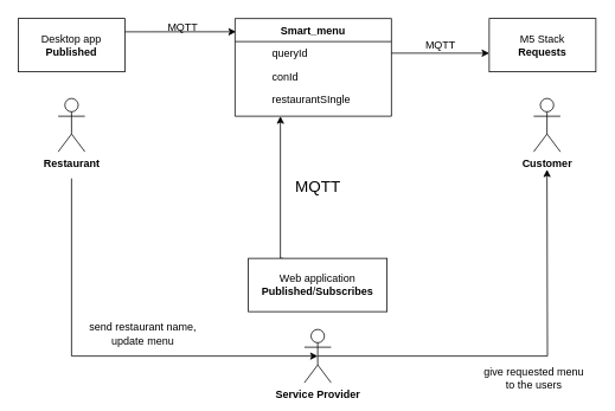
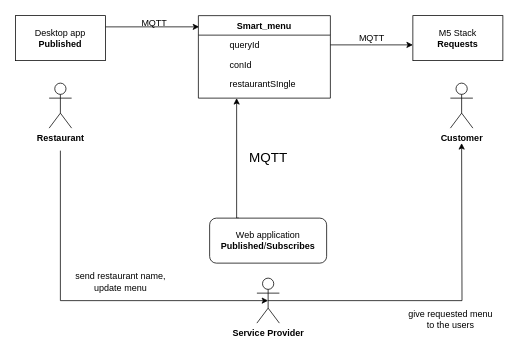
- <mxCell id="6" value="Web application&lt;br&gt;&lt;b&gt;Published&lt;/b&gt;/&lt;b&gt;Subscribes&lt;/b&gt;" style="rounded=0;whiteSpace=wrap;html=1;" vertex="1" parent="1"><mxGeometry x="279" y="290" width="156" height="60" as="geometry" /></mxCell>
+ <mxCell id="6" value="Web application&lt;br&gt;&lt;b&gt;Published&lt;/b&gt;/&lt;b&gt;Subscribes&lt;/b&gt;" style="whiteSpace=wrap;html=1;rounded=1;" vertex="1" parent="1"><mxGeometry x="279" y="290" width="156" height="60" as="geometry" /></mxCell>
